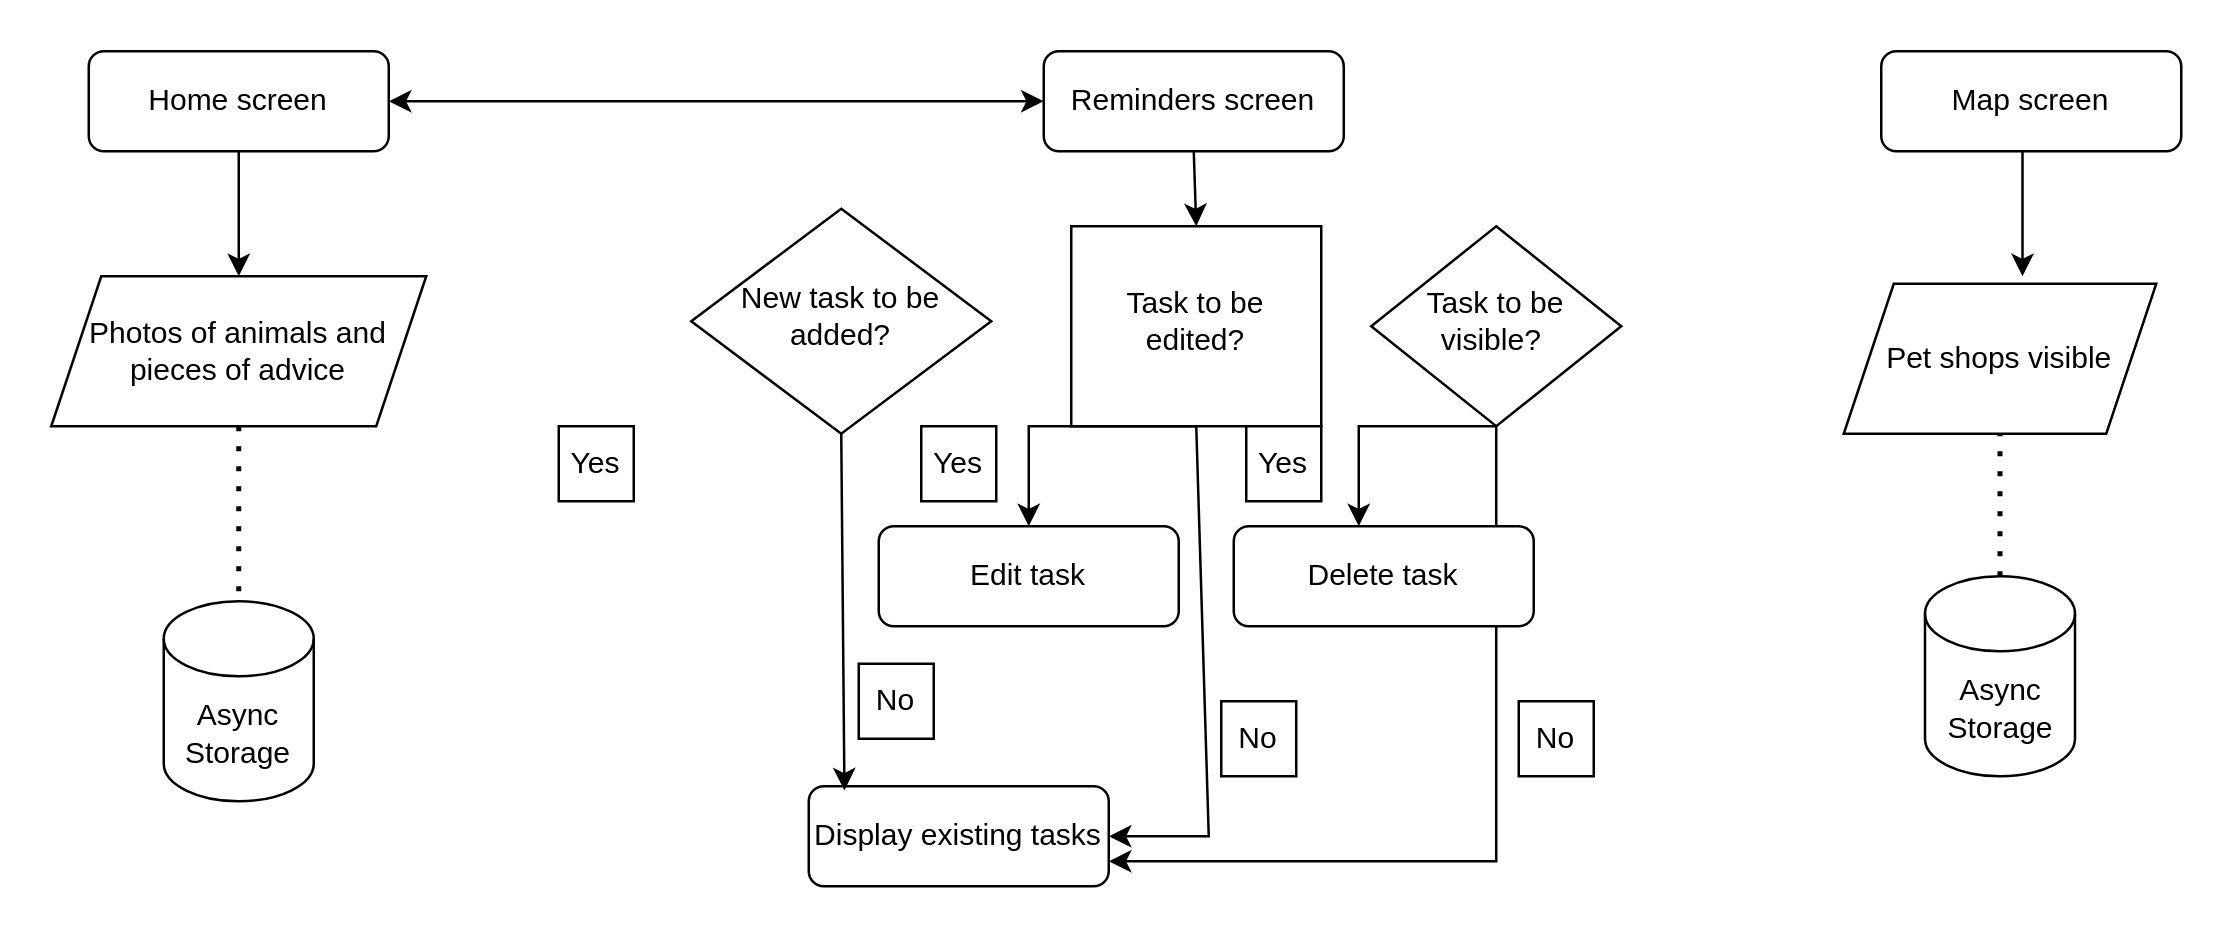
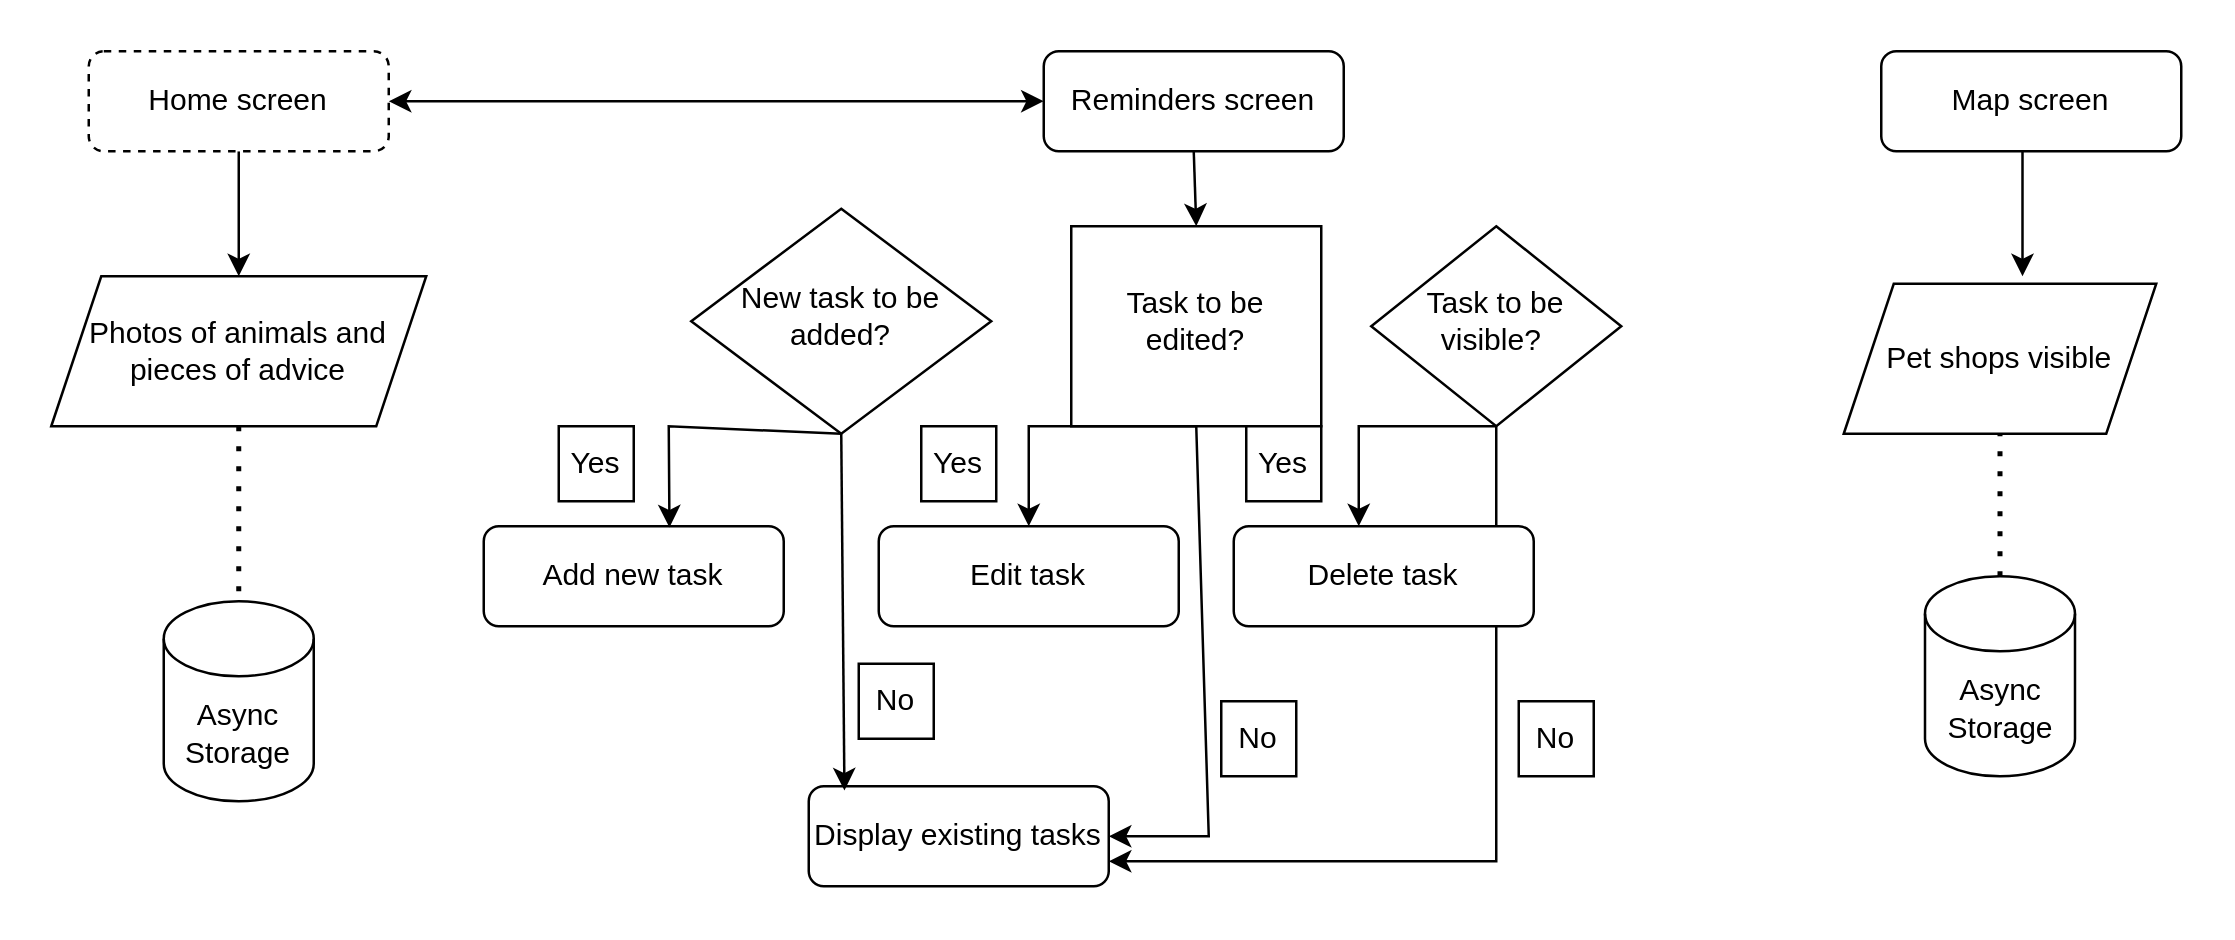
- <mxCell id="3" value="Home screen" style="rounded=1;whiteSpace=wrap;html=1;fontSize=12;glass=0;strokeWidth=1;shadow=0;" parent="1" vertex="1"><mxGeometry x="35" y="20" width="120" height="40" as="geometry" /></mxCell>
+ <mxCell id="3" value="Home screen" style="rounded=1;whiteSpace=wrap;html=1;fontSize=12;glass=0;strokeWidth=1;shadow=0;dashed=1;" parent="1" vertex="1"><mxGeometry x="35" y="20" width="120" height="40" as="geometry" /></mxCell>
+ <mxCell id="17" value="" style="endArrow=classic;html=1;rounded=0;exitX=0.5;exitY=1;exitDx=0;exitDy=0;entryX=0.619;entryY=0.012;entryDx=0;entryDy=0;entryPerimeter=0;" edge="1" parent="1" source="6" target="12"><mxGeometry width="50" height="50" relative="1" as="geometry"><mxPoint x="383" y="270" as="sourcePoint" /><mxPoint x="433" y="220" as="targetPoint" /><Array as="points"><mxPoint x="267" y="170" /></Array></mxGeometry></mxCell>
+ <mxCell id="12" value="Add new task" style="rounded=1;whiteSpace=wrap;html=1;fontSize=12;glass=0;strokeWidth=1;shadow=0;" parent="1" vertex="1"><mxGeometry x="193" y="210" width="120" height="40" as="geometry" /></mxCell>
